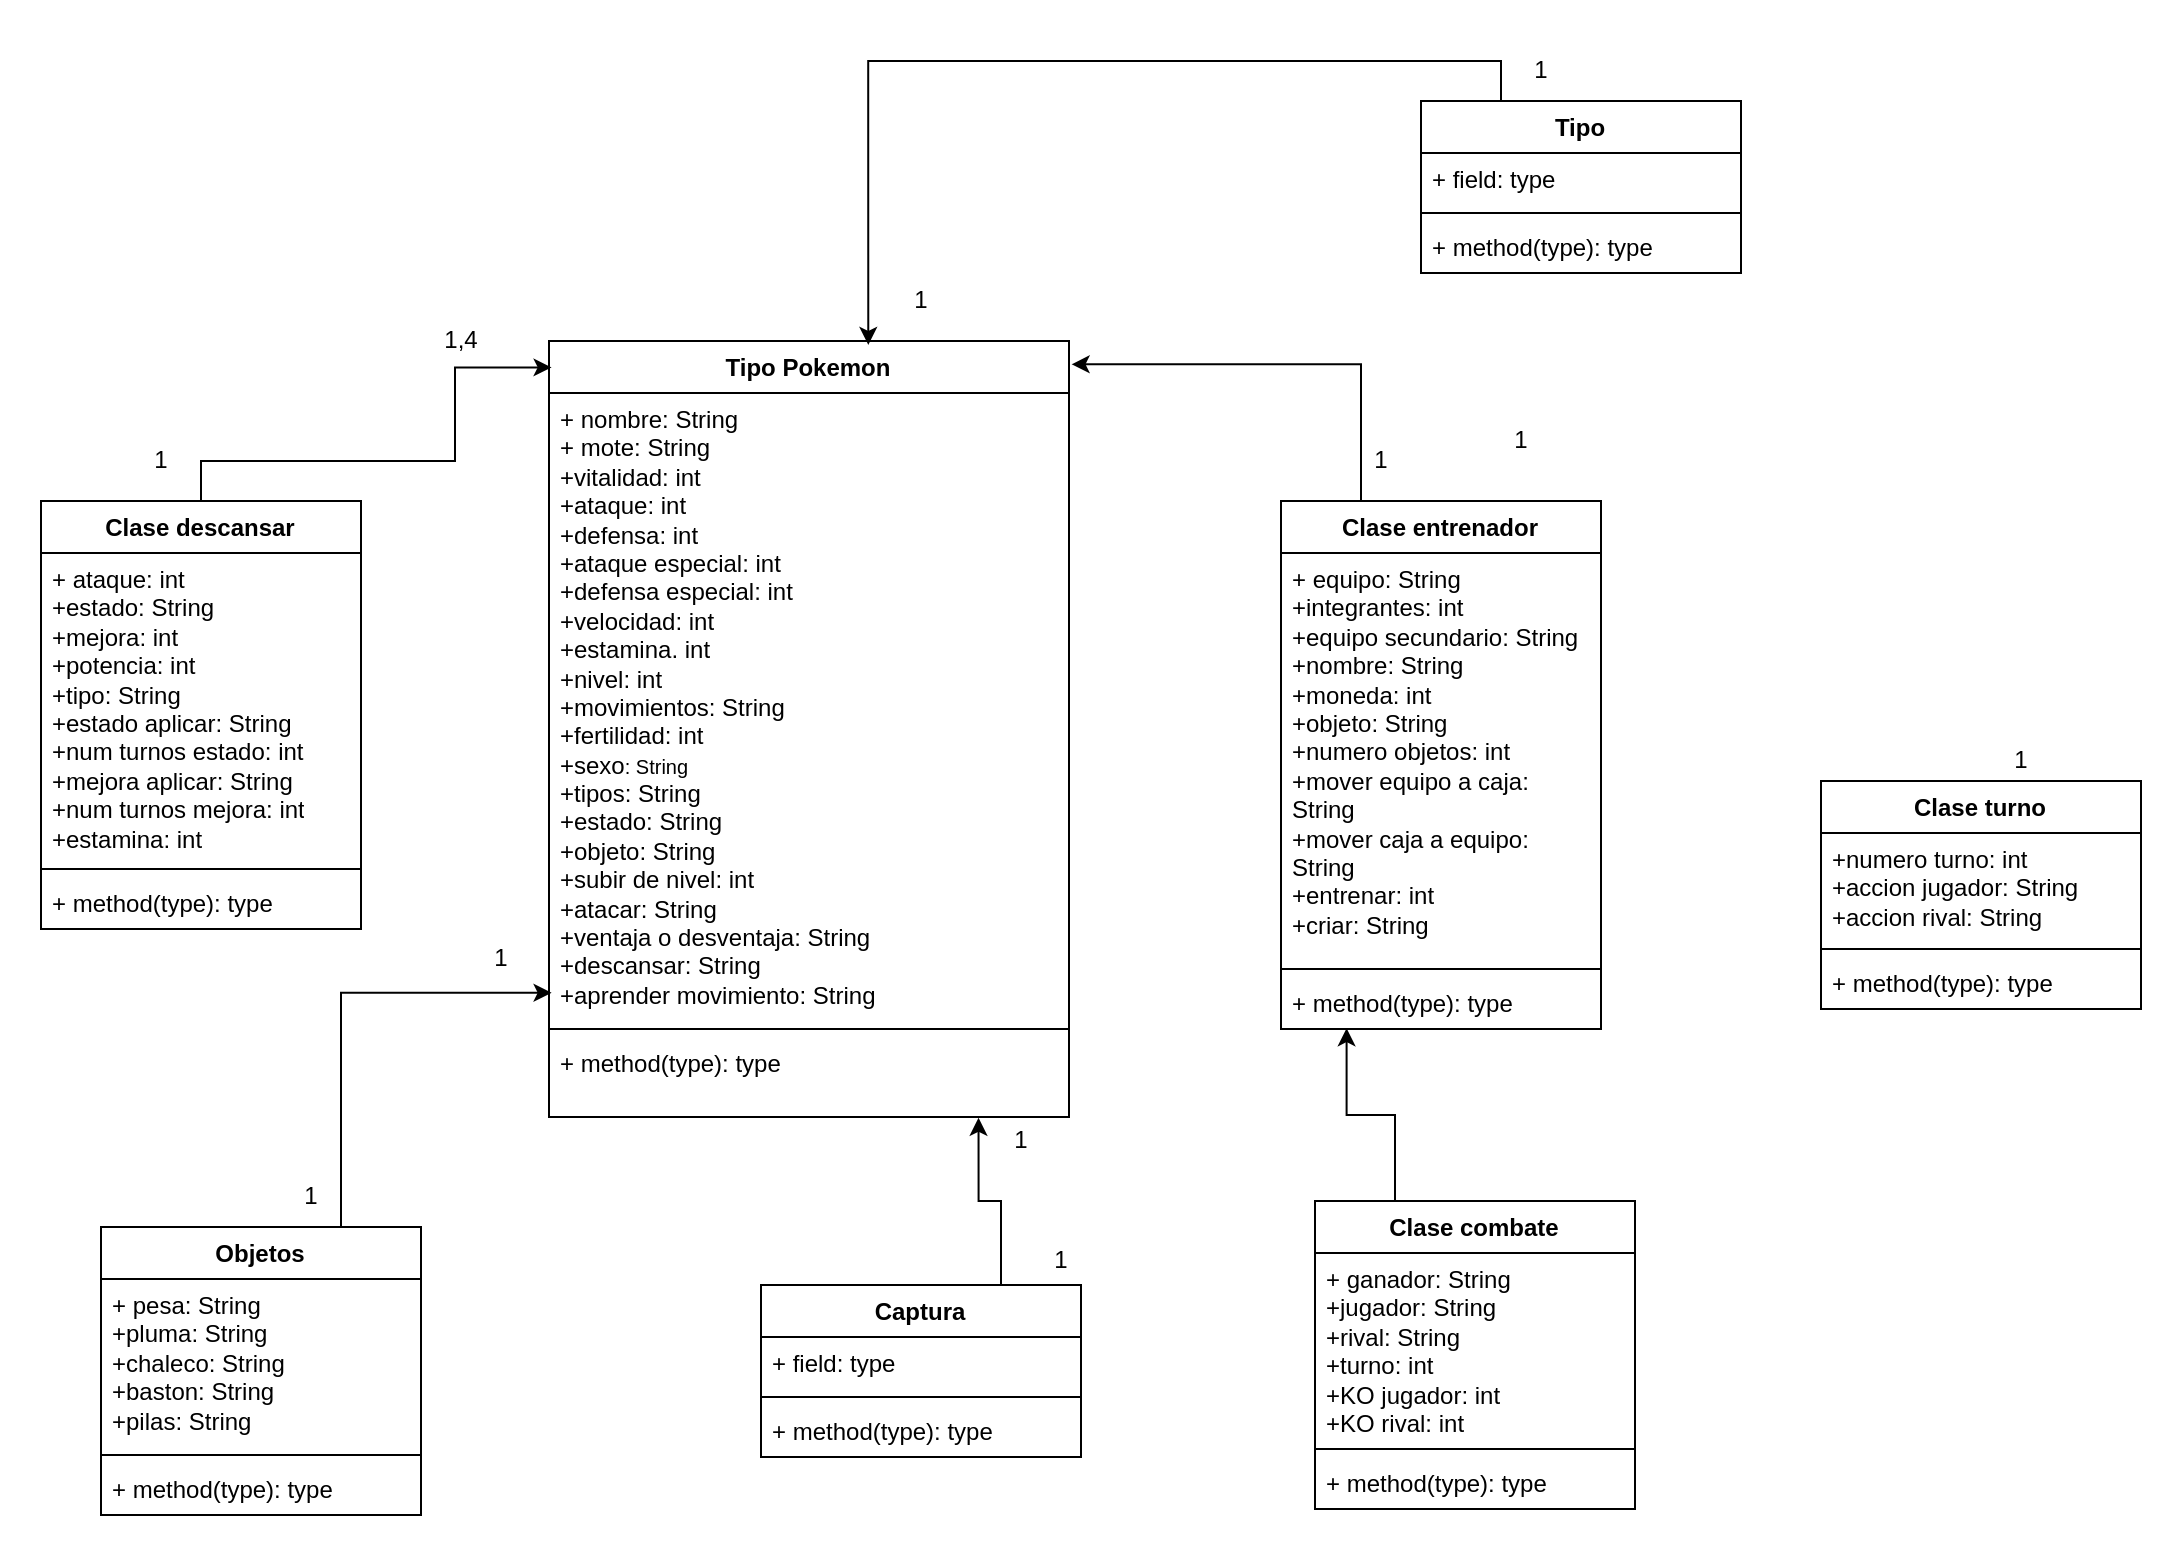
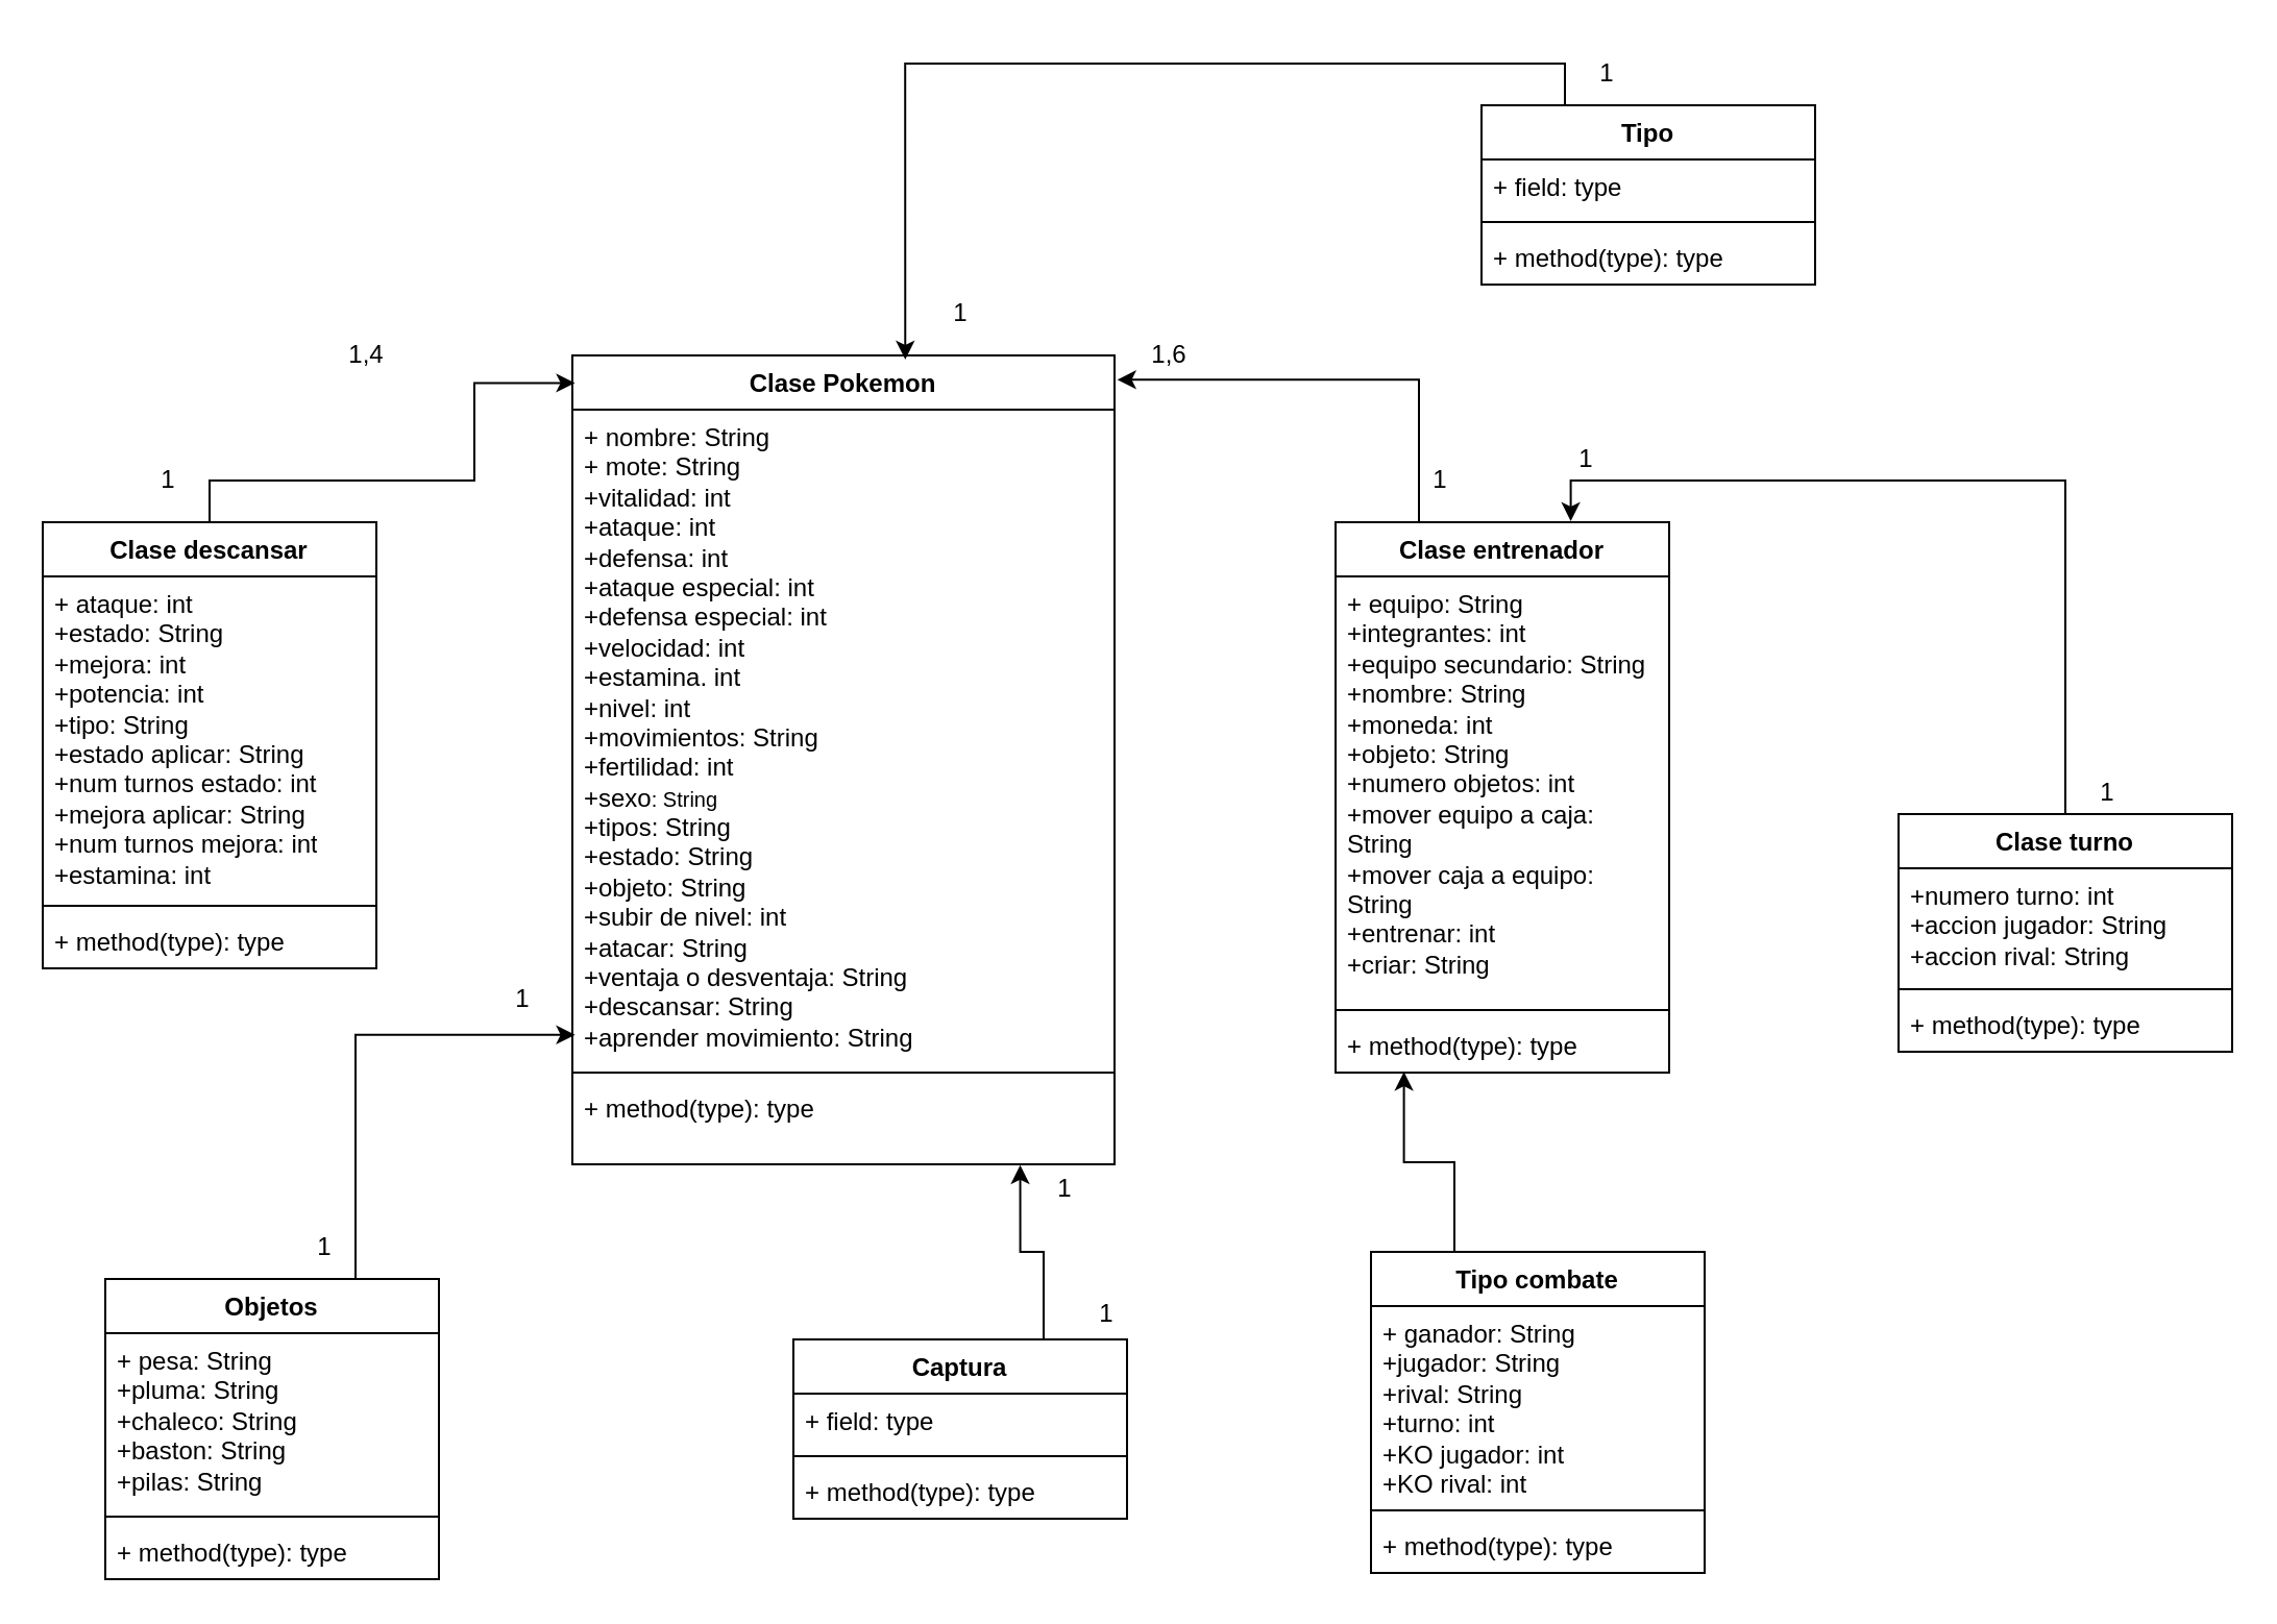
- <mxCell id="44" value="1,4" style="text;html=1;align=center;verticalAlign=middle;resizable=0;points=[];autosize=1;strokeColor=none;fillColor=none;" vertex="1" parent="1"><mxGeometry x="210" y="155" width="40" height="30" as="geometry" /></mxCell>
+ <mxCell id="44" value="1,4" style="text;html=1;align=center;verticalAlign=middle;resizable=0;points=[];autosize=1;strokeColor=none;fillColor=none;" vertex="1" parent="1"><mxGeometry x="155" y="155" width="40" height="30" as="geometry" /></mxCell>
+ <mxCell id="45" value="1,6" style="text;html=1;align=center;verticalAlign=middle;resizable=0;points=[];autosize=1;strokeColor=none;fillColor=none;" vertex="1" parent="1"><mxGeometry x="540" y="155" width="40" height="30" as="geometry" /></mxCell>
- <mxCell id="2" value="Tipo Pokemon" style="swimlane;fontStyle=1;align=center;verticalAlign=top;childLayout=stackLayout;horizontal=1;startSize=26;horizontalStack=0;resizeParent=1;resizeParentMax=0;resizeLast=0;collapsible=1;marginBottom=0;whiteSpace=wrap;html=1;" vertex="1" parent="1"><mxGeometry x="274" y="170" width="260" height="388" as="geometry" /></mxCell>
+ <mxCell id="2" value="Clase Pokemon" style="swimlane;fontStyle=1;align=center;verticalAlign=top;childLayout=stackLayout;horizontal=1;startSize=26;horizontalStack=0;resizeParent=1;resizeParentMax=0;resizeLast=0;collapsible=1;marginBottom=0;whiteSpace=wrap;html=1;" vertex="1" parent="1"><mxGeometry x="274" y="170" width="260" height="388" as="geometry" /></mxCell>
+ <mxCell id="26" style="edgeStyle=orthogonalEdgeStyle;rounded=0;orthogonalLoop=1;jettySize=auto;html=1;exitX=0.5;exitY=0;exitDx=0;exitDy=0;entryX=0.705;entryY=-0.002;entryDx=0;entryDy=0;entryPerimeter=0;" edge="1" parent="1" source="27" target="7"><mxGeometry relative="1" as="geometry" /></mxCell>
- <mxCell id="22" value="Clase combate" style="swimlane;fontStyle=1;align=center;verticalAlign=top;childLayout=stackLayout;horizontal=1;startSize=26;horizontalStack=0;resizeParent=1;resizeParentMax=0;resizeLast=0;collapsible=1;marginBottom=0;whiteSpace=wrap;html=1;" vertex="1" parent="1"><mxGeometry x="657" y="600" width="160" height="154" as="geometry" /></mxCell>
+ <mxCell id="22" value="Tipo combate" style="swimlane;fontStyle=1;align=center;verticalAlign=top;childLayout=stackLayout;horizontal=1;startSize=26;horizontalStack=0;resizeParent=1;resizeParentMax=0;resizeLast=0;collapsible=1;marginBottom=0;whiteSpace=wrap;html=1;" vertex="1" parent="1"><mxGeometry x="657" y="600" width="160" height="154" as="geometry" /></mxCell>
